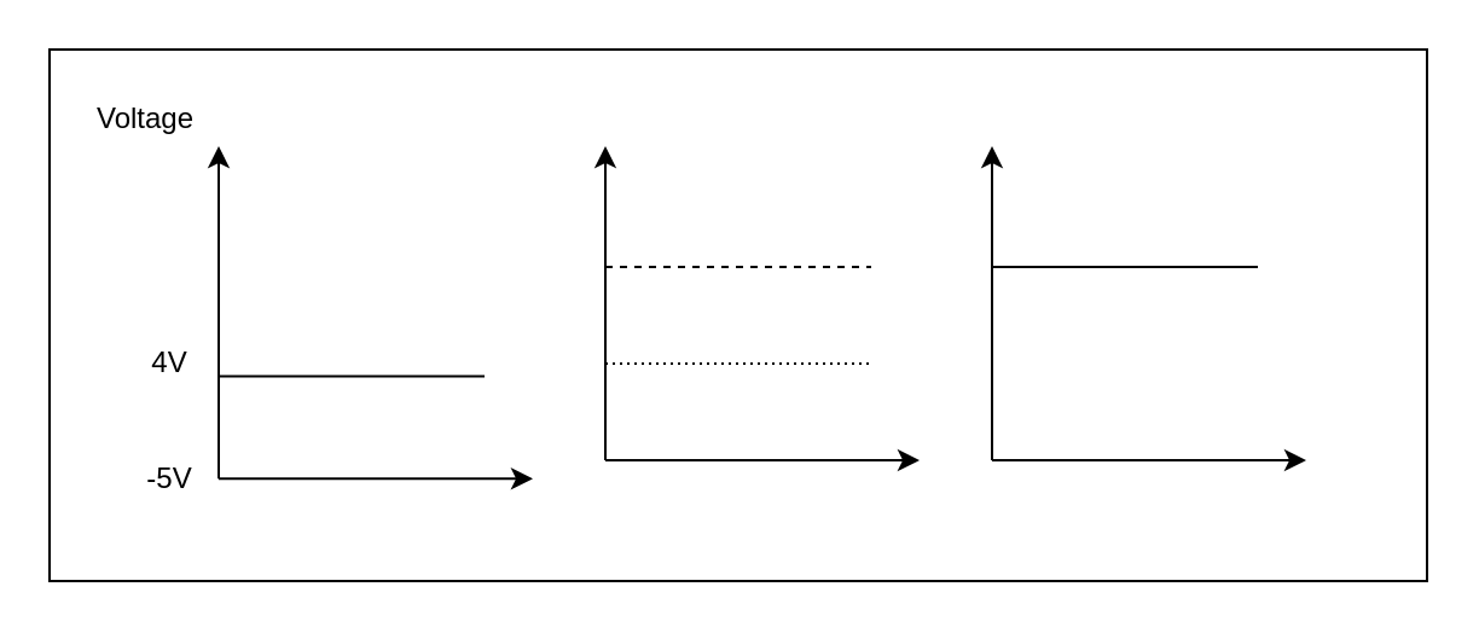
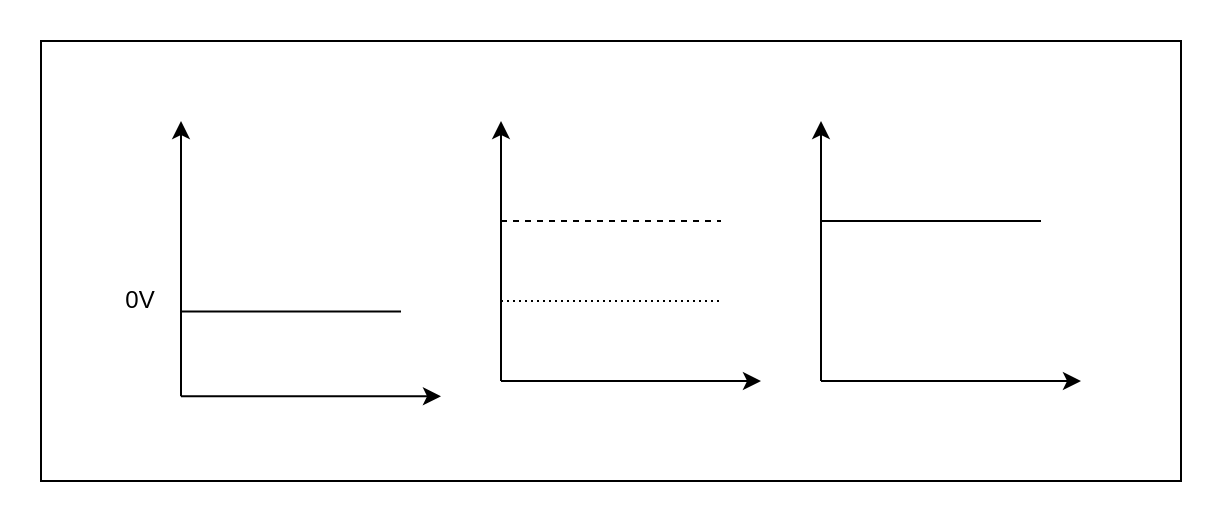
- <mxCell id="7" value="Voltage" style="text;html=1;strokeColor=none;fillColor=none;align=center;verticalAlign=middle;whiteSpace=wrap;rounded=0;" vertex="1" parent="2"><mxGeometry x="-50" y="-21.176" width="40" height="21.176" as="geometry" /></mxCell>
- <mxCell id="18" value="4V" style="text;html=1;strokeColor=none;fillColor=none;align=center;verticalAlign=middle;whiteSpace=wrap;rounded=0;" vertex="1" parent="1"><mxGeometry x="50" y="140" width="40" height="20" as="geometry" /></mxCell>
+ <mxCell id="18" value="0V" style="text;html=1;strokeColor=none;fillColor=none;align=center;verticalAlign=middle;whiteSpace=wrap;rounded=0;" vertex="1" parent="1"><mxGeometry x="50" y="140" width="40" height="20" as="geometry" /></mxCell>
- <mxCell id="8" value="-5V" style="text;html=1;strokeColor=none;fillColor=none;align=center;verticalAlign=middle;whiteSpace=wrap;rounded=0;" vertex="1" parent="2"><mxGeometry x="-40" y="127.059" width="40" height="21.176" as="geometry" /></mxCell>
